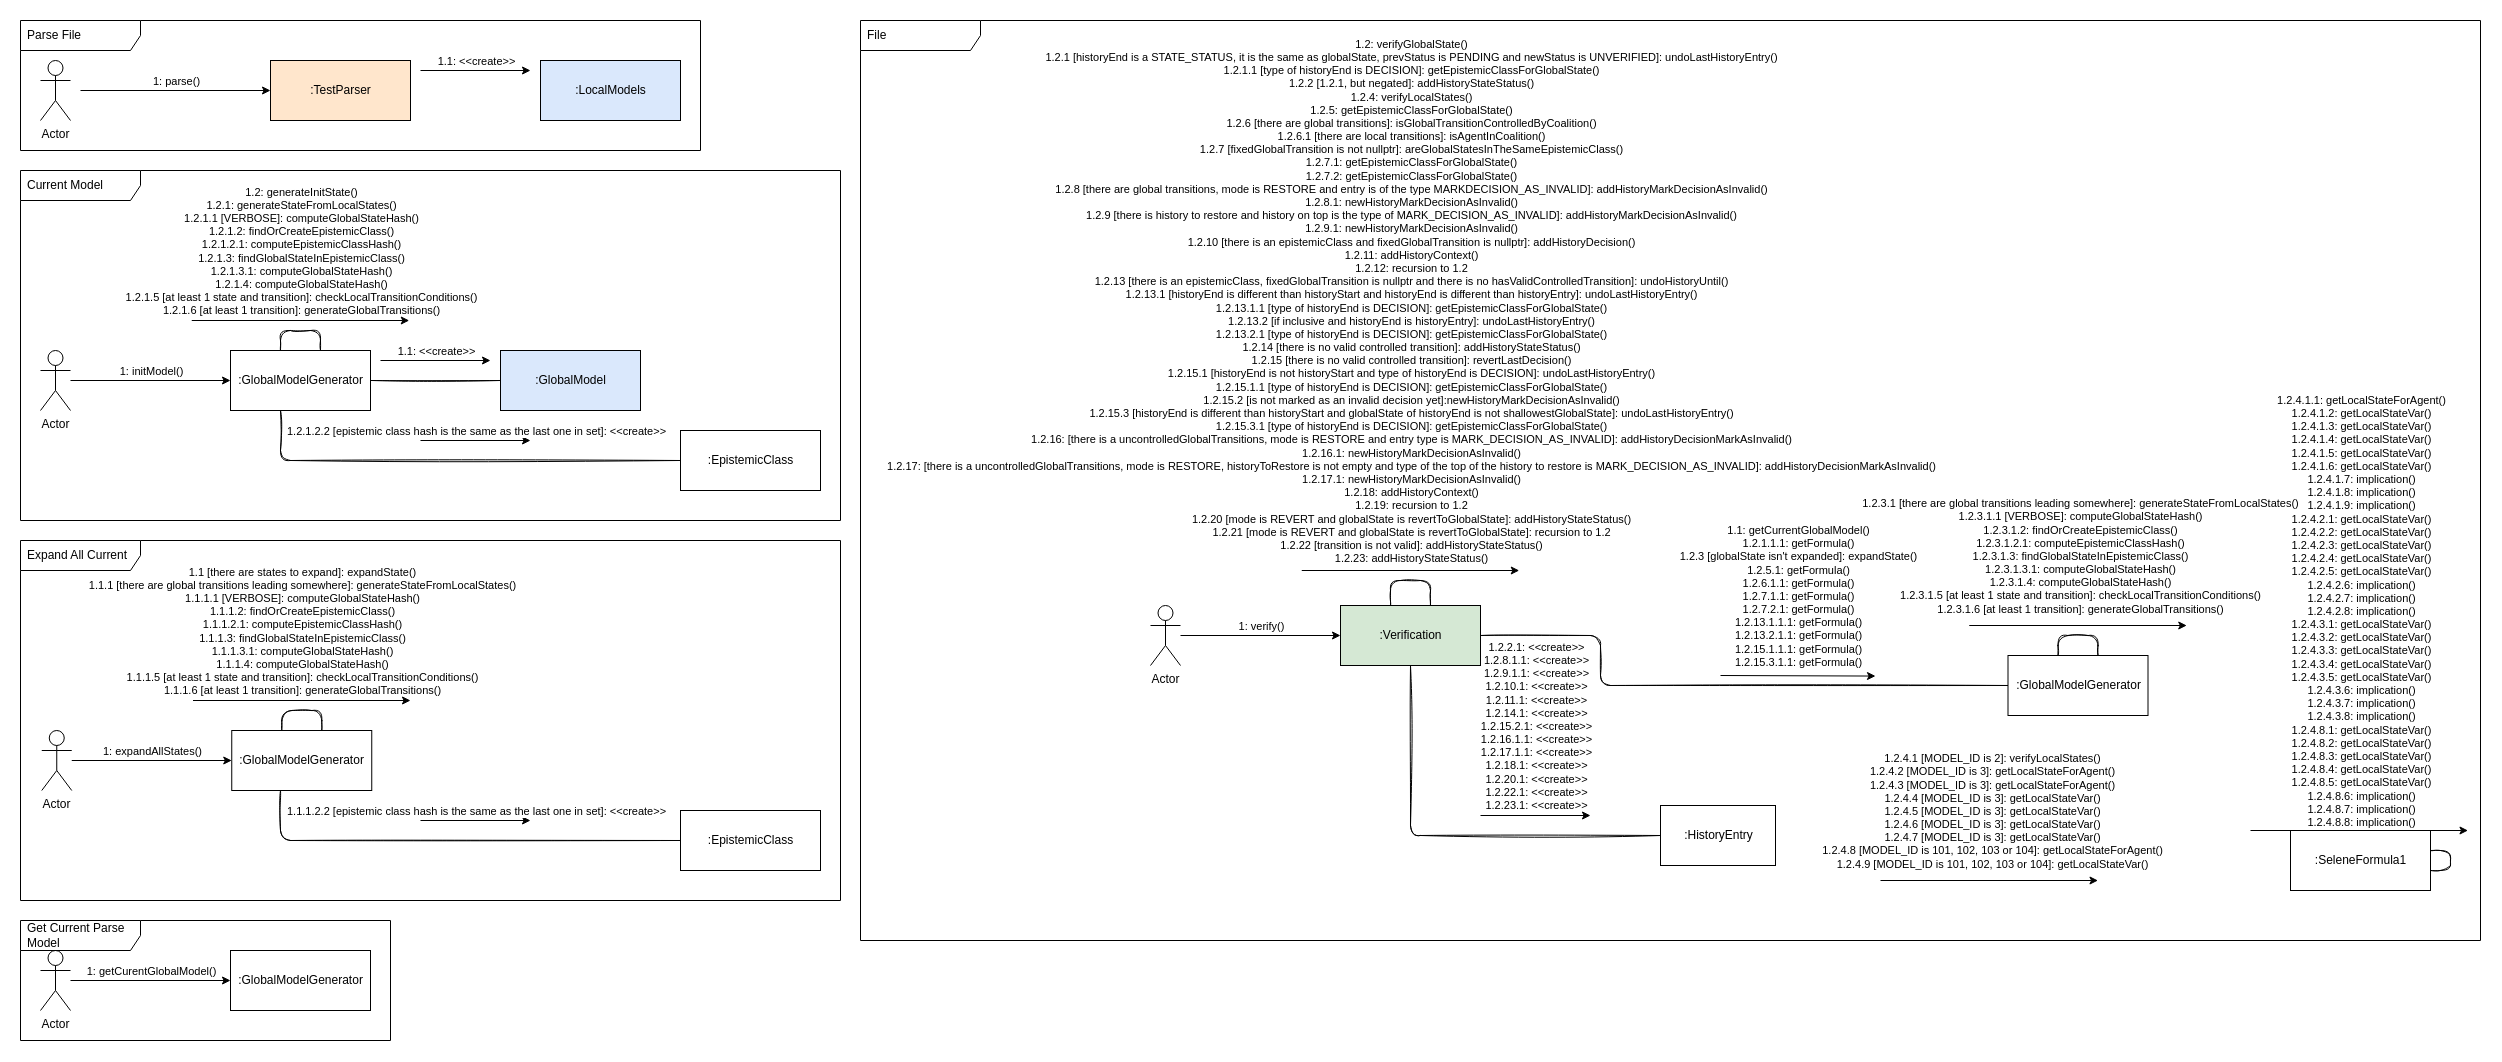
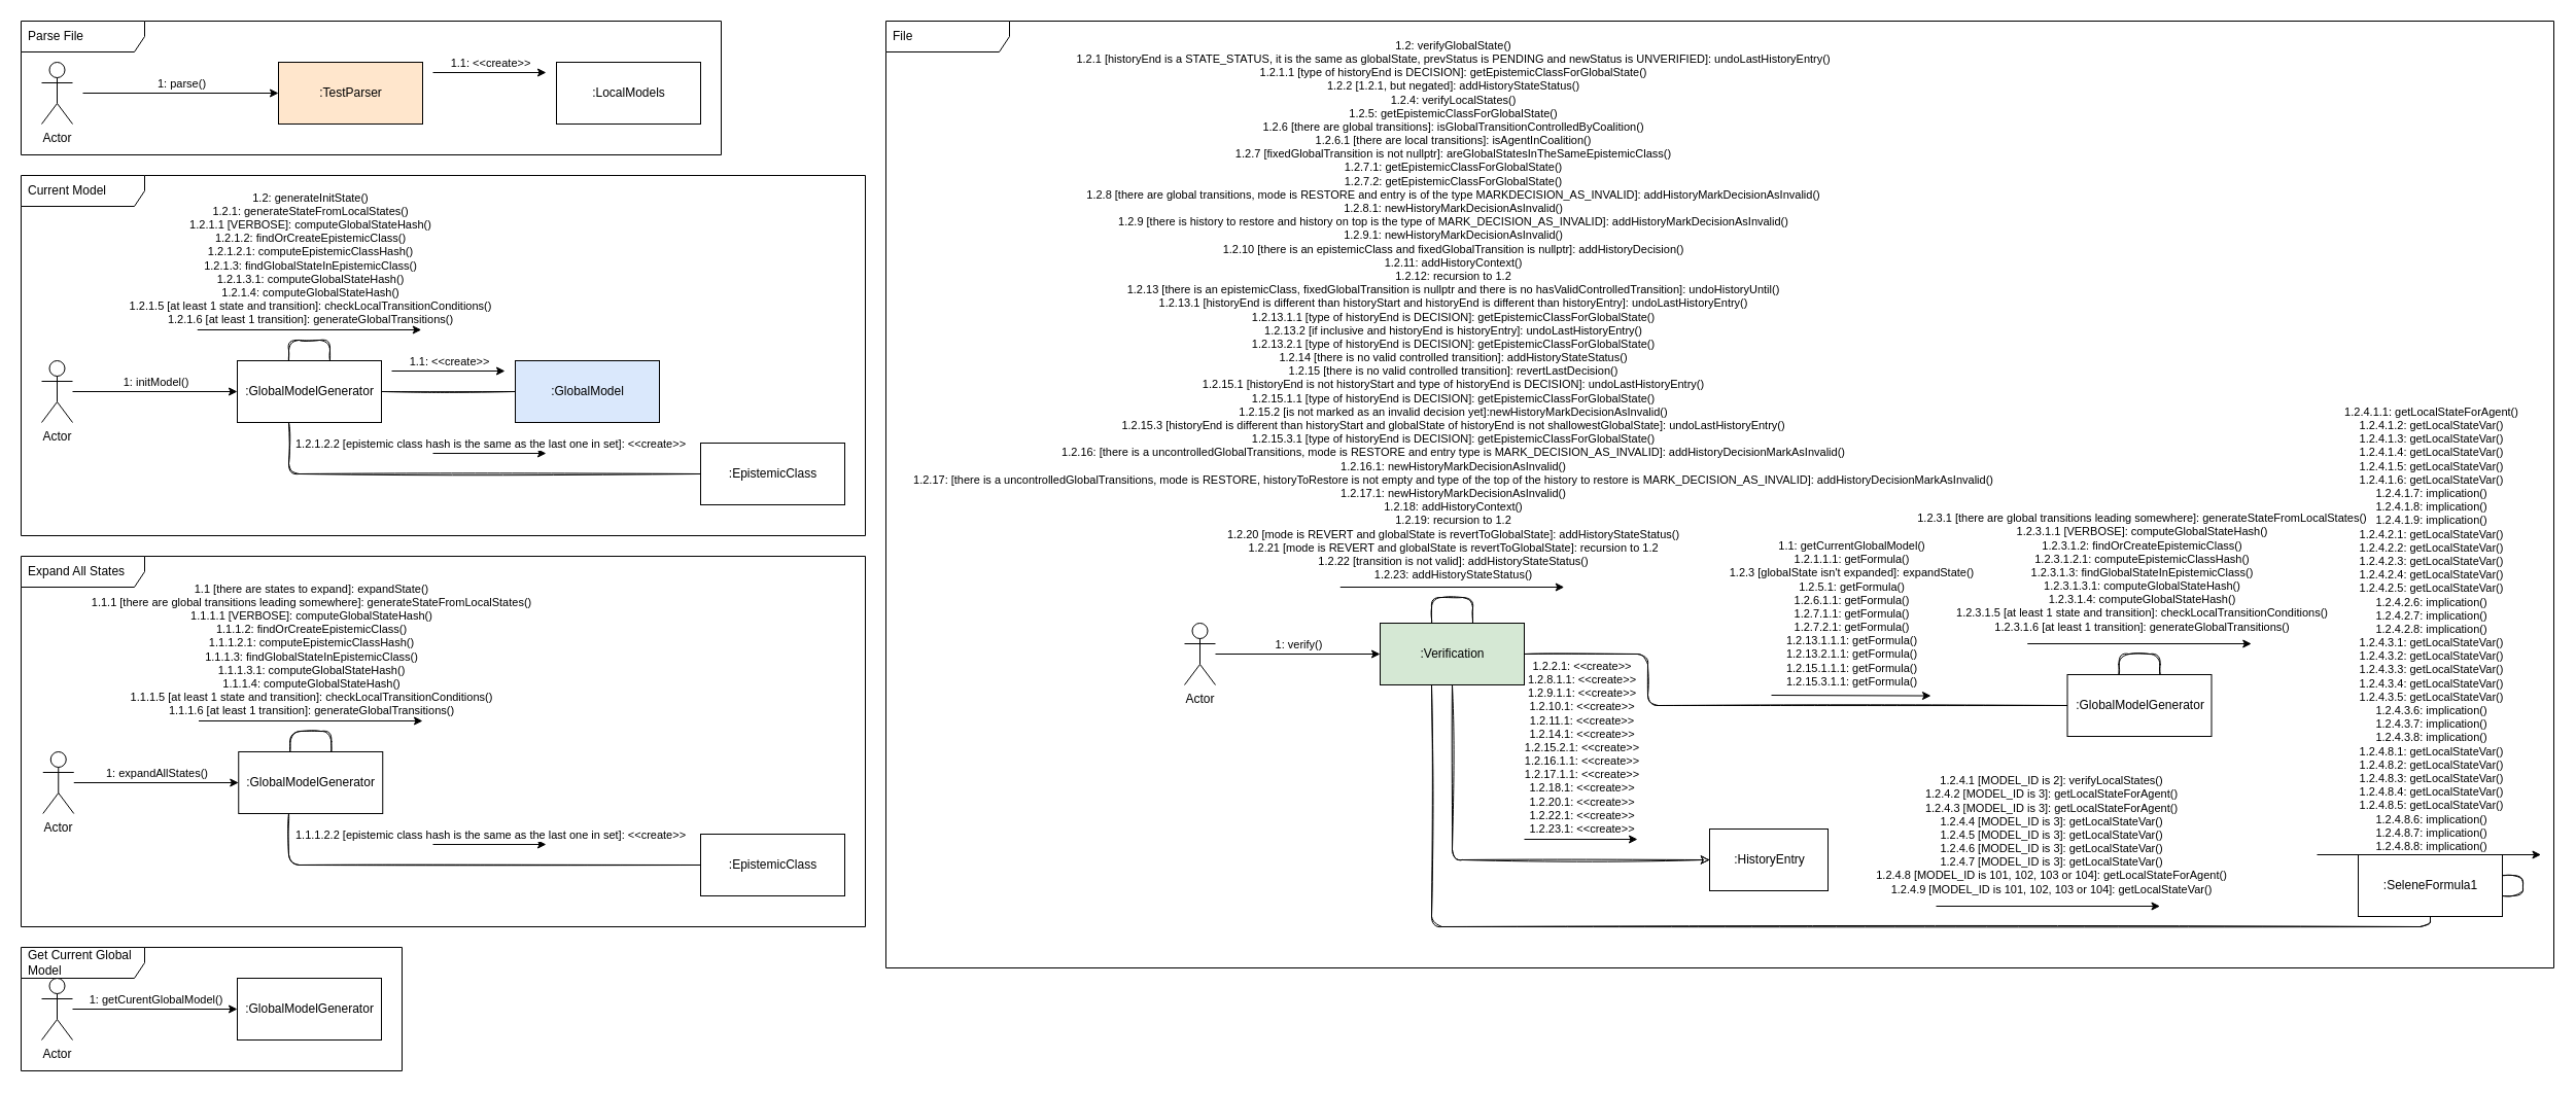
- <mxCell id="13" value=":LocalModels" style="html=1;align=center;verticalAlign=middle;rounded=0;absoluteArcSize=1;arcSize=10;dashed=0;fillColor=#dae8fc;" vertex="1" parent="1"><mxGeometry x="540" y="60" width="140" height="60" as="geometry" /></mxCell>
+ <mxCell id="13" value=":LocalModels" style="html=1;align=center;verticalAlign=middle;rounded=0;absoluteArcSize=1;arcSize=10;dashed=0;" vertex="1" parent="1"><mxGeometry x="540" y="60" width="140" height="60" as="geometry" /></mxCell>
- <mxCell id="3" value="Expand All Current" style="shape=umlFrame;whiteSpace=wrap;html=1;width=120;height=30;boundedLbl=1;verticalAlign=middle;align=left;spacingLeft=5;" vertex="1" parent="1"><mxGeometry x="20" y="540" width="820" height="360" as="geometry" /></mxCell>
+ <mxCell id="3" value="Expand All States" style="shape=umlFrame;whiteSpace=wrap;html=1;width=120;height=30;boundedLbl=1;verticalAlign=middle;align=left;spacingLeft=5;" vertex="1" parent="1"><mxGeometry x="20" y="540" width="820" height="360" as="geometry" /></mxCell>
- <mxCell id="39" style="edgeStyle=orthogonalEdgeStyle;sketch=1;jumpStyle=none;jumpSize=6;html=1;strokeColor=default;endArrow=none;endFill=0;sourcePerimeterSpacing=0;targetPerimeterSpacing=0;" edge="1" parent="1" source="41" target="57"><mxGeometry relative="1" as="geometry"><Array as="points"><mxPoint x="1410" y="835" /></Array></mxGeometry></mxCell>
+ <mxCell id="39" style="edgeStyle=orthogonalEdgeStyle;sketch=1;jumpStyle=none;jumpSize=6;html=1;strokeColor=default;endArrow=classic;endFill=0;sourcePerimeterSpacing=0;targetPerimeterSpacing=0;" edge="1" parent="1" source="41" target="57"><mxGeometry relative="1" as="geometry"><Array as="points"><mxPoint x="1410" y="835" /></Array></mxGeometry></mxCell>
+ <mxCell id="40" style="edgeStyle=orthogonalEdgeStyle;sketch=1;jumpStyle=none;jumpSize=6;html=1;strokeColor=default;endArrow=none;endFill=0;sourcePerimeterSpacing=0;targetPerimeterSpacing=0;" edge="1" parent="1" source="41" target="63"><mxGeometry relative="1" as="geometry"><Array as="points"><mxPoint x="1390" y="900" /></Array></mxGeometry></mxCell>
- <mxCell id="52" value="Get Current Parse Model" style="shape=umlFrame;whiteSpace=wrap;html=1;width=120;height=30;boundedLbl=1;verticalAlign=middle;align=left;spacingLeft=5;" vertex="1" parent="1"><mxGeometry x="20" y="920" width="370" height="120" as="geometry" /></mxCell>
+ <mxCell id="52" value="Get Current Global Model" style="shape=umlFrame;whiteSpace=wrap;html=1;width=120;height=30;boundedLbl=1;verticalAlign=middle;align=left;spacingLeft=5;" vertex="1" parent="1"><mxGeometry x="20" y="920" width="370" height="120" as="geometry" /></mxCell>
